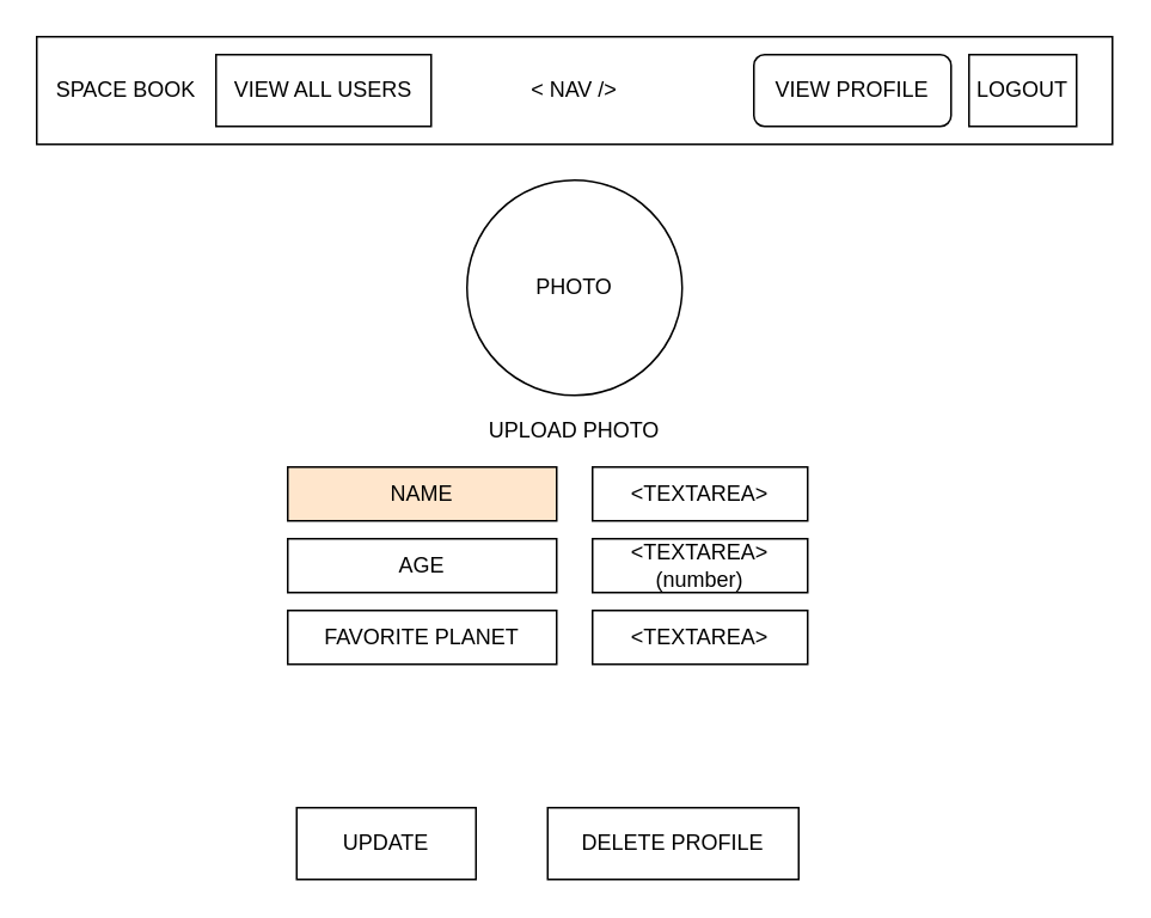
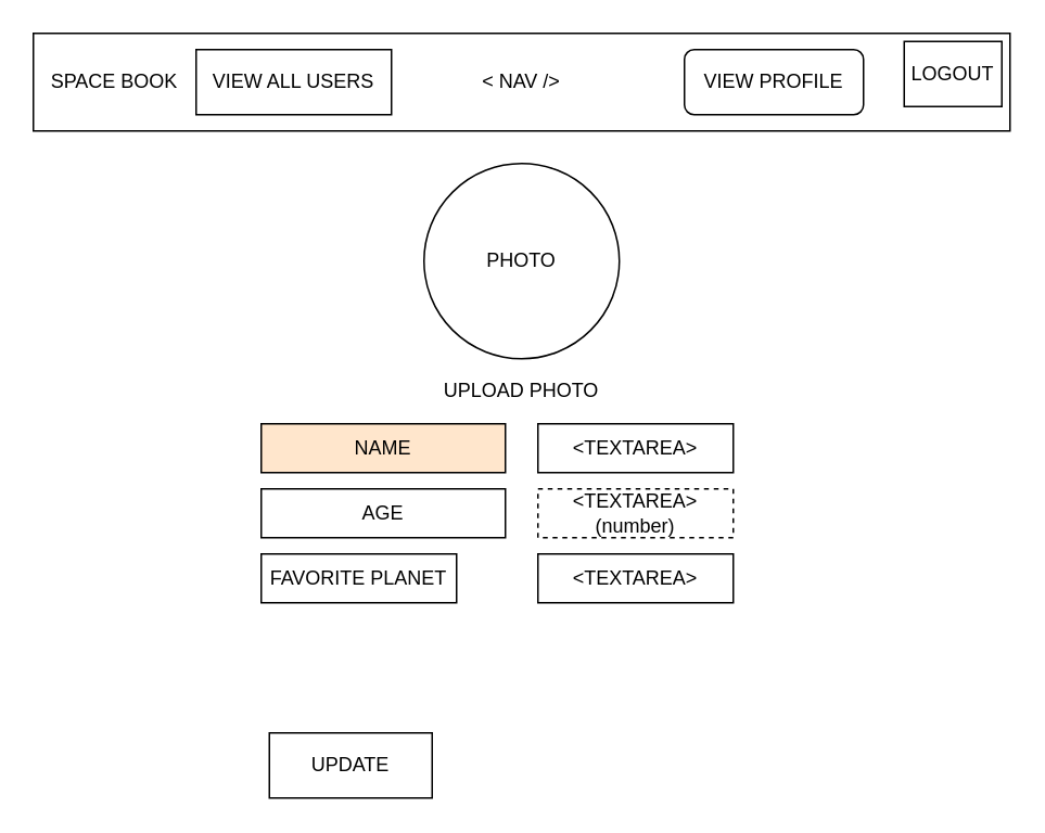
- <mxCell id="8" value="LOGOUT" style="rounded=0;whiteSpace=wrap;html=1;" parent="1" vertex="1"><mxGeometry x="540" y="30" width="60" height="40" as="geometry" /></mxCell>
+ <mxCell id="8" value="LOGOUT" style="rounded=0;whiteSpace=wrap;html=1;" parent="1" vertex="1"><mxGeometry x="555" y="25" width="60" height="40" as="geometry" /></mxCell>
- <mxCell id="13" value="&amp;lt;TEXTAREA&amp;gt;(number)" style="rounded=0;whiteSpace=wrap;html=1;" vertex="1" parent="1"><mxGeometry x="330" y="300" width="120" height="30" as="geometry" /></mxCell>
+ <mxCell id="13" value="&amp;lt;TEXTAREA&amp;gt;(number)" style="rounded=0;whiteSpace=wrap;html=1;dashed=1;" vertex="1" parent="1"><mxGeometry x="330" y="300" width="120" height="30" as="geometry" /></mxCell>
- <mxCell id="14" value="FAVORITE PLANET" style="rounded=0;whiteSpace=wrap;html=1;" vertex="1" parent="1"><mxGeometry x="160" y="340" width="150" height="30" as="geometry" /></mxCell>
+ <mxCell id="14" value="FAVORITE PLANET" style="rounded=0;whiteSpace=wrap;html=1;" vertex="1" parent="1"><mxGeometry x="160" y="340" width="120" height="30" as="geometry" /></mxCell>
- <mxCell id="16" value="DELETE PROFILE" style="rounded=0;whiteSpace=wrap;html=1;" vertex="1" parent="1"><mxGeometry x="305" y="450" width="140" height="40" as="geometry" /></mxCell>
